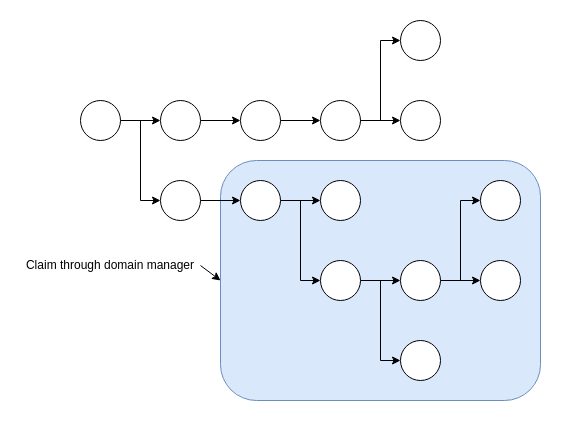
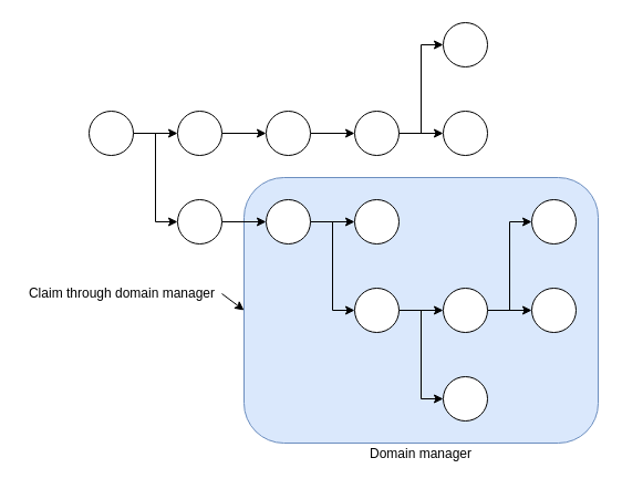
+ <mxCell id="32" value="Domain manager" style="text;html=1;strokeColor=none;fillColor=none;align=center;verticalAlign=middle;whiteSpace=wrap;rounded=0;" vertex="1" parent="1"><mxGeometry x="220" y="400" width="320" height="20" as="geometry" /></mxCell>
